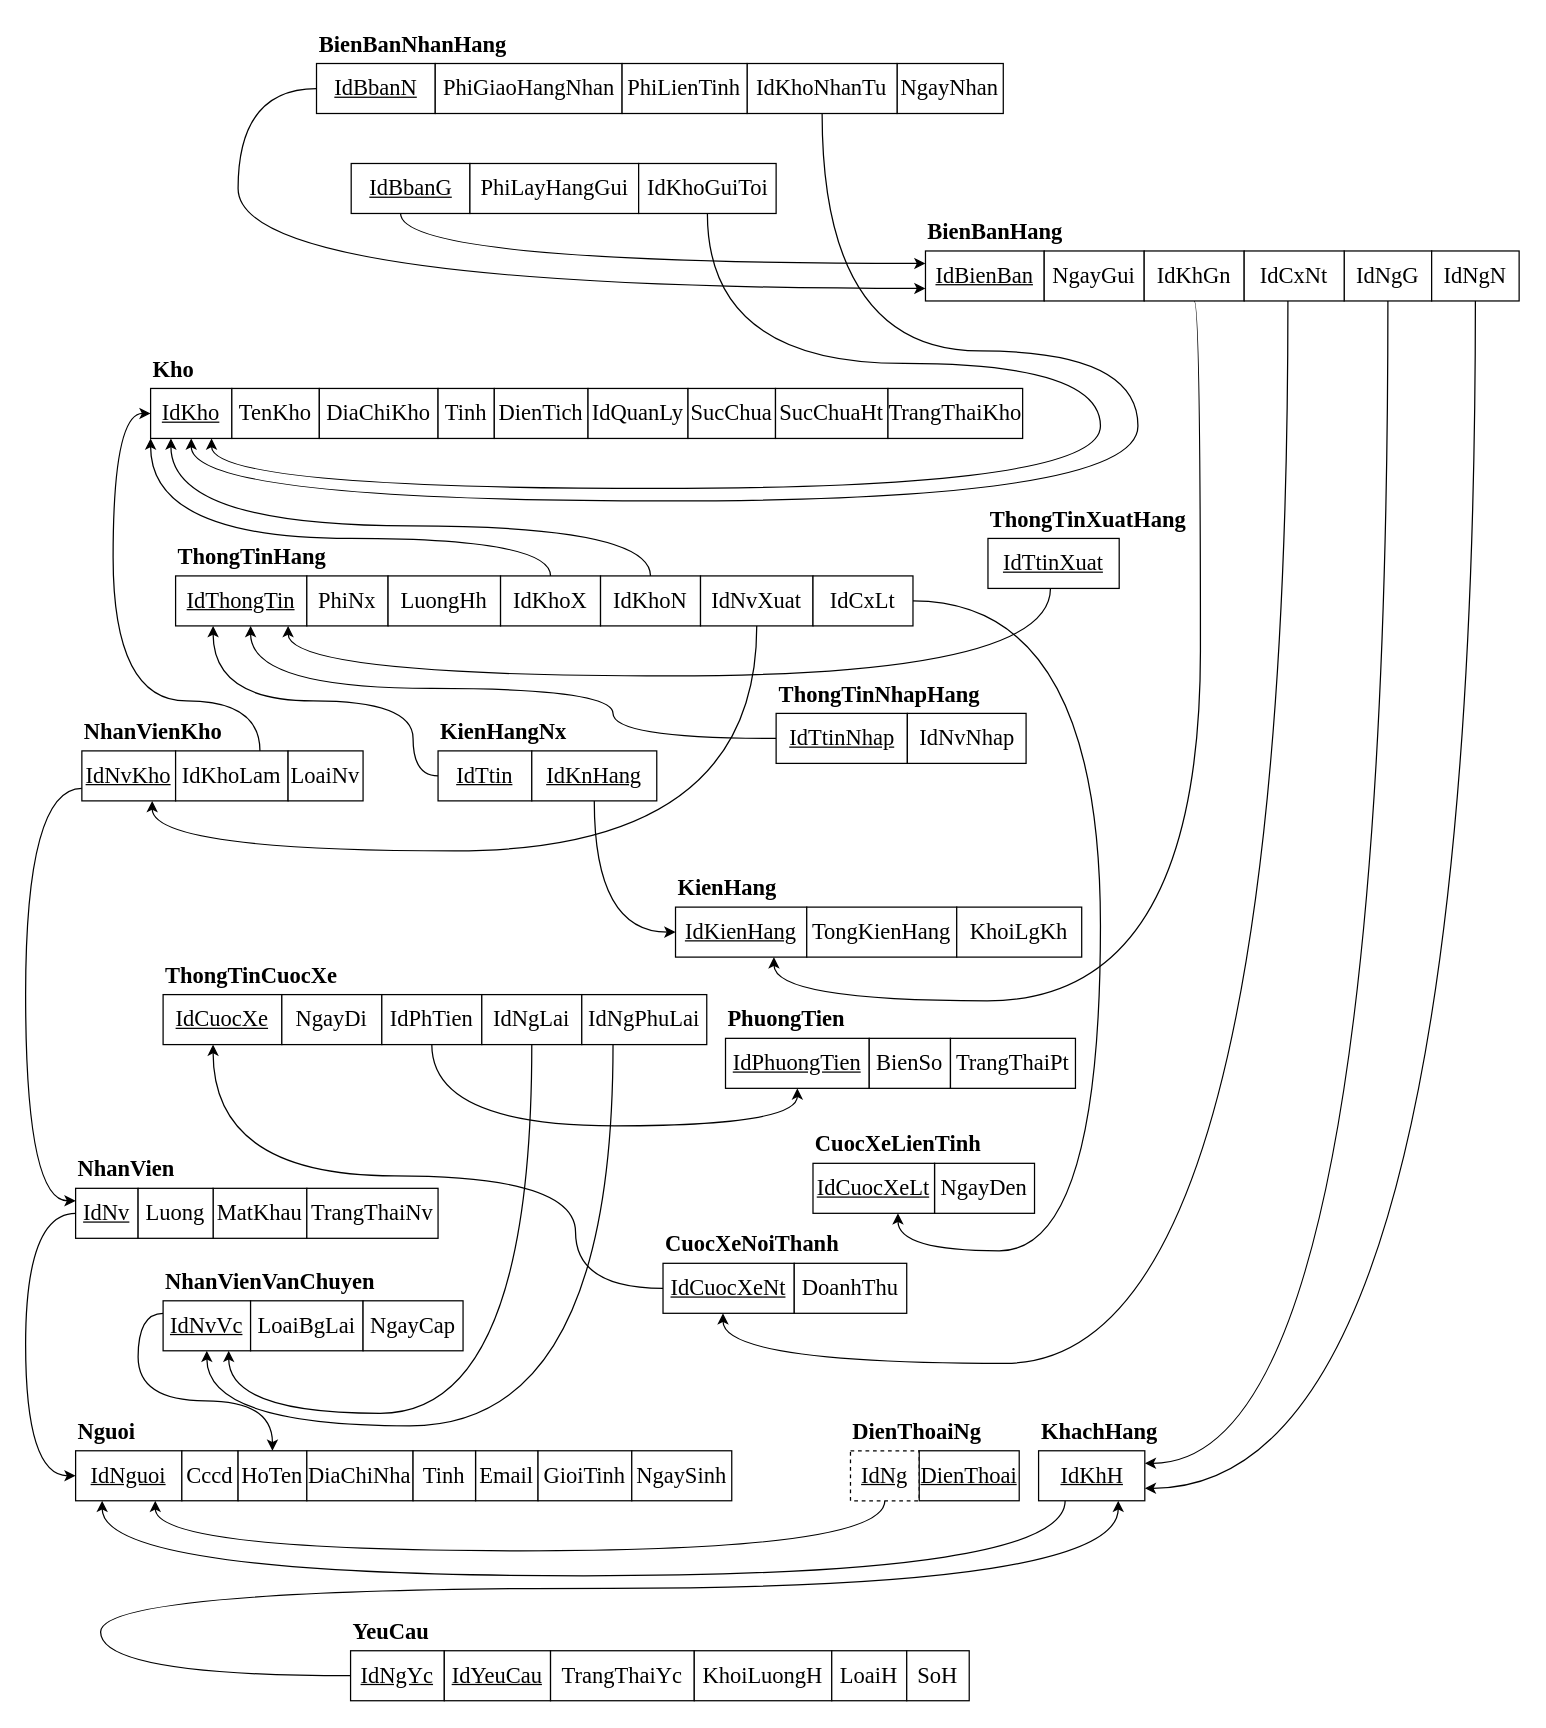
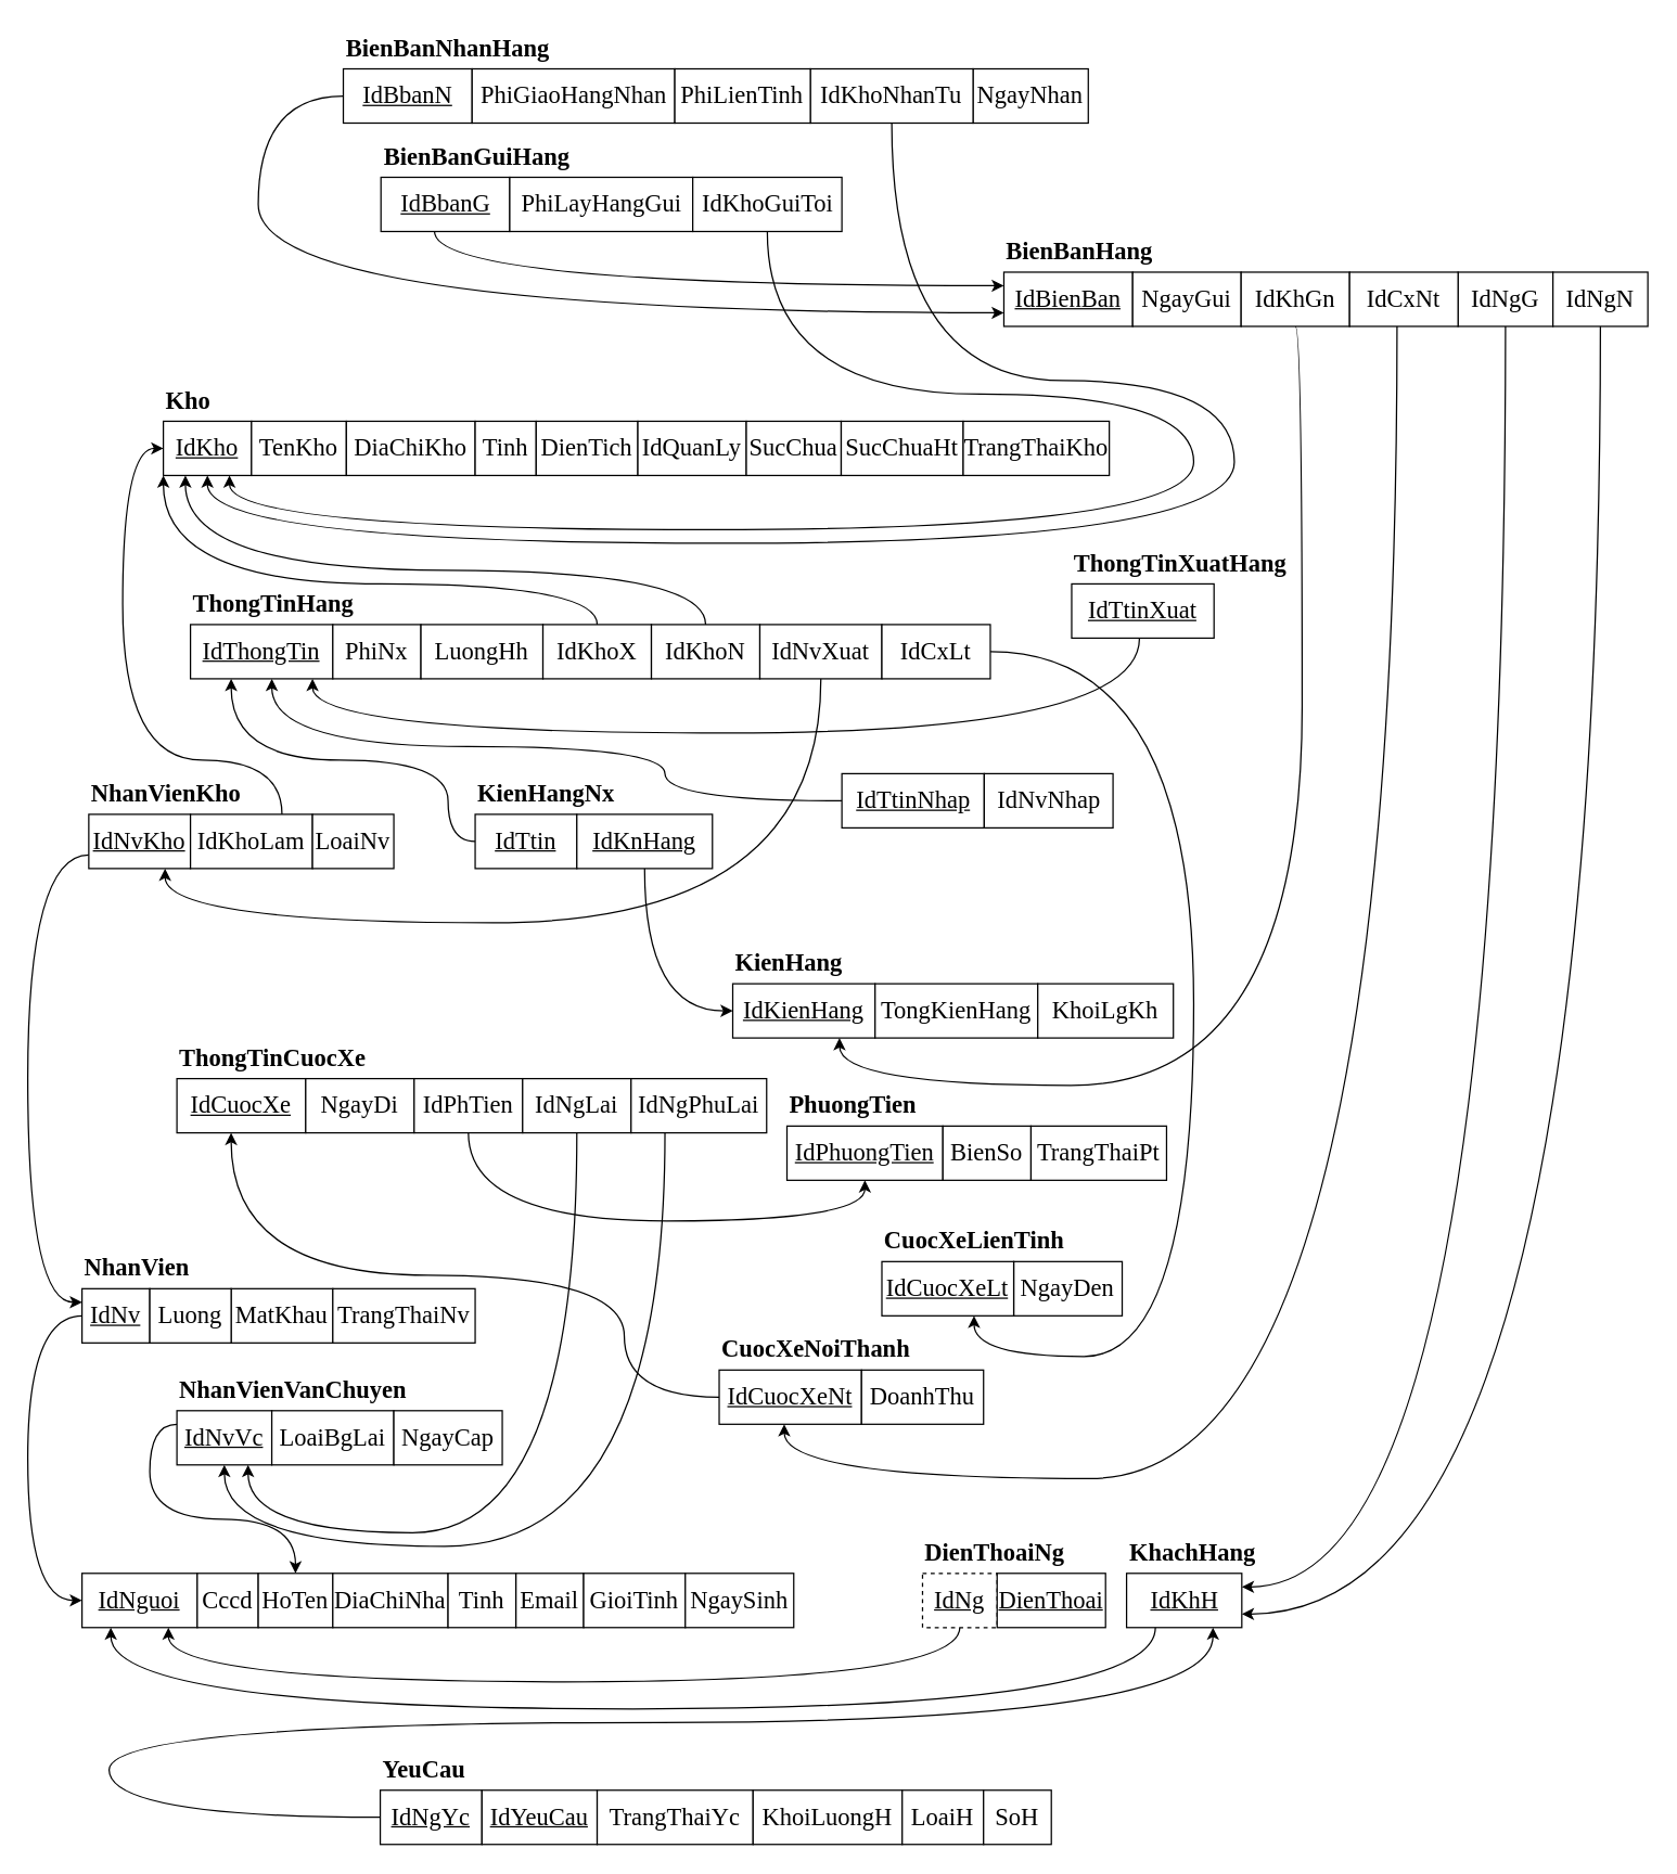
+ <mxCell id="48" value="BienBanGuiHang" style="text;html=1;align=left;verticalAlign=middle;resizable=0;points=[];autosize=1;fontSize=18;fontFamily=Times New Roman;fontStyle=1" parent="45" vertex="1"><mxGeometry width="150" height="30" as="geometry" /></mxCell>
- <mxCell id="66" value="ThongTinNhapHang" style="text;html=1;align=left;verticalAlign=middle;resizable=0;points=[];autosize=1;fontSize=18;fontFamily=Times New Roman;fontStyle=1" parent="64" vertex="1"><mxGeometry width="180" height="30" as="geometry" /></mxCell>
- <mxCell id="120" value="Nguoi" style="text;html=1;align=left;verticalAlign=middle;resizable=0;points=[];autosize=1;fontSize=18;fontFamily=Times New Roman;fontStyle=1" parent="114" vertex="1"><mxGeometry width="60" height="30" as="geometry" /></mxCell>
